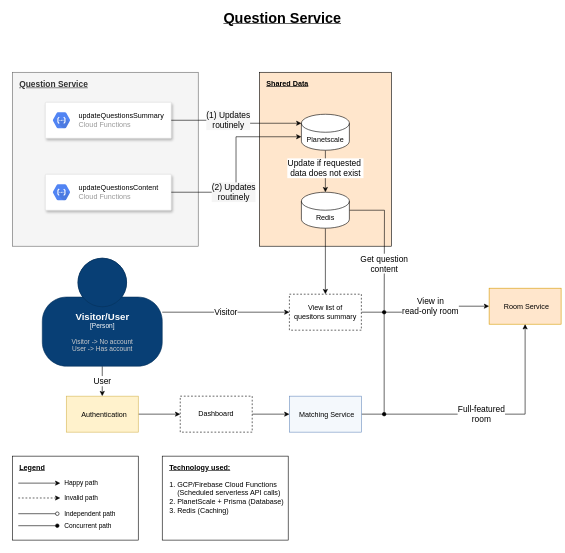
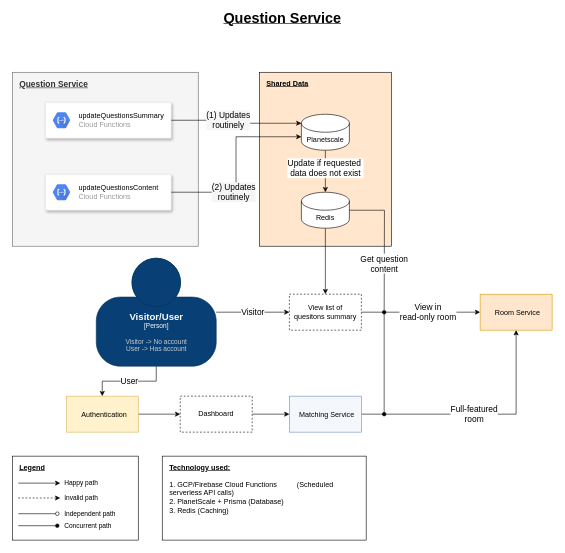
- <mxCell id="22" value="&lt;span&gt;Room Service&lt;/span&gt;&lt;span style=&quot;&quot;&gt;&lt;br&gt;&lt;/span&gt;" style="whiteSpace=wrap;html=1;align=center;verticalAlign=middle;horizontal=1;spacingLeft=5;spacingTop=2;fontStyle=0;fillColor=#FFE6CC;strokeColor=#d79b00;" parent="1" vertex="1"><mxGeometry x="815" y="480" width="120" height="60" as="geometry" /></mxCell>
+ <mxCell id="22" value="&lt;span&gt;Room Service&lt;/span&gt;&lt;span style=&quot;&quot;&gt;&lt;br&gt;&lt;/span&gt;" style="whiteSpace=wrap;html=1;align=center;verticalAlign=middle;horizontal=1;spacingLeft=5;spacingTop=2;fontStyle=0;fillColor=#FFE6CC;strokeColor=#d79b00;" parent="1" vertex="1"><mxGeometry x="800" y="490" width="120" height="60" as="geometry" /></mxCell>
- <mxCell id="5" value="&lt;font style=&quot;font-size: 16px&quot;&gt;&lt;b&gt;Visitor/User&lt;/b&gt;&lt;/font&gt;&lt;div&gt;[Person]&lt;/div&gt;&lt;br&gt;&lt;div&gt;&lt;font style=&quot;font-size: 11px&quot;&gt;&lt;font color=&quot;#cccccc&quot;&gt;Visitor -&gt; No account&#10;User -&gt; Has account&lt;/font&gt;&lt;/div&gt;" style="html=1;fontSize=11;dashed=0;whitespace=wrap;fillColor=#083F75;strokeColor=#06315C;fontColor=#ffffff;shape=mxgraph.c4.person2;align=center;metaEdit=1;points=[[0.5,0,0],[1,0.5,0],[1,0.75,0],[0.75,1,0],[0.5,1,0],[0.25,1,0],[0,0.75,0],[0,0.5,0]];resizable=0;" parent="1" vertex="1"><mxGeometry x="70" y="430" width="200" height="180" as="geometry" /></mxCell>
+ <mxCell id="5" value="&lt;font style=&quot;font-size: 16px&quot;&gt;&lt;b&gt;Visitor/User&lt;/b&gt;&lt;/font&gt;&lt;div&gt;[Person]&lt;/div&gt;&lt;br&gt;&lt;div&gt;&lt;font style=&quot;font-size: 11px&quot;&gt;&lt;font color=&quot;#cccccc&quot;&gt;Visitor -&gt; No account&#10;User -&gt; Has account&lt;/font&gt;&lt;/div&gt;" style="html=1;fontSize=11;dashed=0;whitespace=wrap;fillColor=#083F75;strokeColor=#06315C;fontColor=#ffffff;shape=mxgraph.c4.person2;align=center;metaEdit=1;points=[[0.5,0,0],[1,0.5,0],[1,0.75,0],[0.75,1,0],[0.5,1,0],[0.25,1,0],[0,0.75,0],[0,0.5,0]];resizable=0;" parent="1" vertex="1"><mxGeometry x="160" y="430" width="200" height="180" as="geometry" /></mxCell>
- <mxCell id="29" value="&lt;u style=&quot;font-weight: bold&quot;&gt;Technology used:&lt;br&gt;&lt;/u&gt;&lt;br&gt;1. GCP/Firebase Cloud Functions&amp;nbsp; &amp;nbsp; &amp;nbsp; &amp;nbsp; &amp;nbsp; (Scheduled serverless API calls)&lt;br&gt;2. PlanetScale + Prisma (Database)&lt;br&gt;3. Redis (Caching)" style="rounded=0;whiteSpace=wrap;html=1;labelBackgroundColor=none;comic=0;align=left;labelPadding=0;metaEdit=0;horizontal=1;labelPosition=center;verticalLabelPosition=middle;verticalAlign=top;spacingRight=0;spacingLeft=10;labelBorderColor=none;fontColor=default;container=0;spacing=2;spacingTop=5;" parent="1" vertex="1"><mxGeometry x="270" y="760" width="210" height="140" as="geometry" /></mxCell>
+ <mxCell id="29" value="&lt;u style=&quot;font-weight: bold&quot;&gt;Technology used:&lt;br&gt;&lt;/u&gt;&lt;br&gt;1. GCP/Firebase Cloud Functions&amp;nbsp; &amp;nbsp; &amp;nbsp; &amp;nbsp; &amp;nbsp; (Scheduled serverless API calls)&lt;br&gt;2. PlanetScale + Prisma (Database)&lt;br&gt;3. Redis (Caching)" style="rounded=0;whiteSpace=wrap;html=1;labelBackgroundColor=none;comic=0;align=left;labelPadding=0;metaEdit=0;horizontal=1;labelPosition=center;verticalLabelPosition=middle;verticalAlign=top;spacingRight=0;spacingLeft=10;labelBorderColor=none;fontColor=default;container=0;spacing=2;spacingTop=5;" parent="1" vertex="1"><mxGeometry x="270" y="760" width="340" height="140" as="geometry" /></mxCell>
